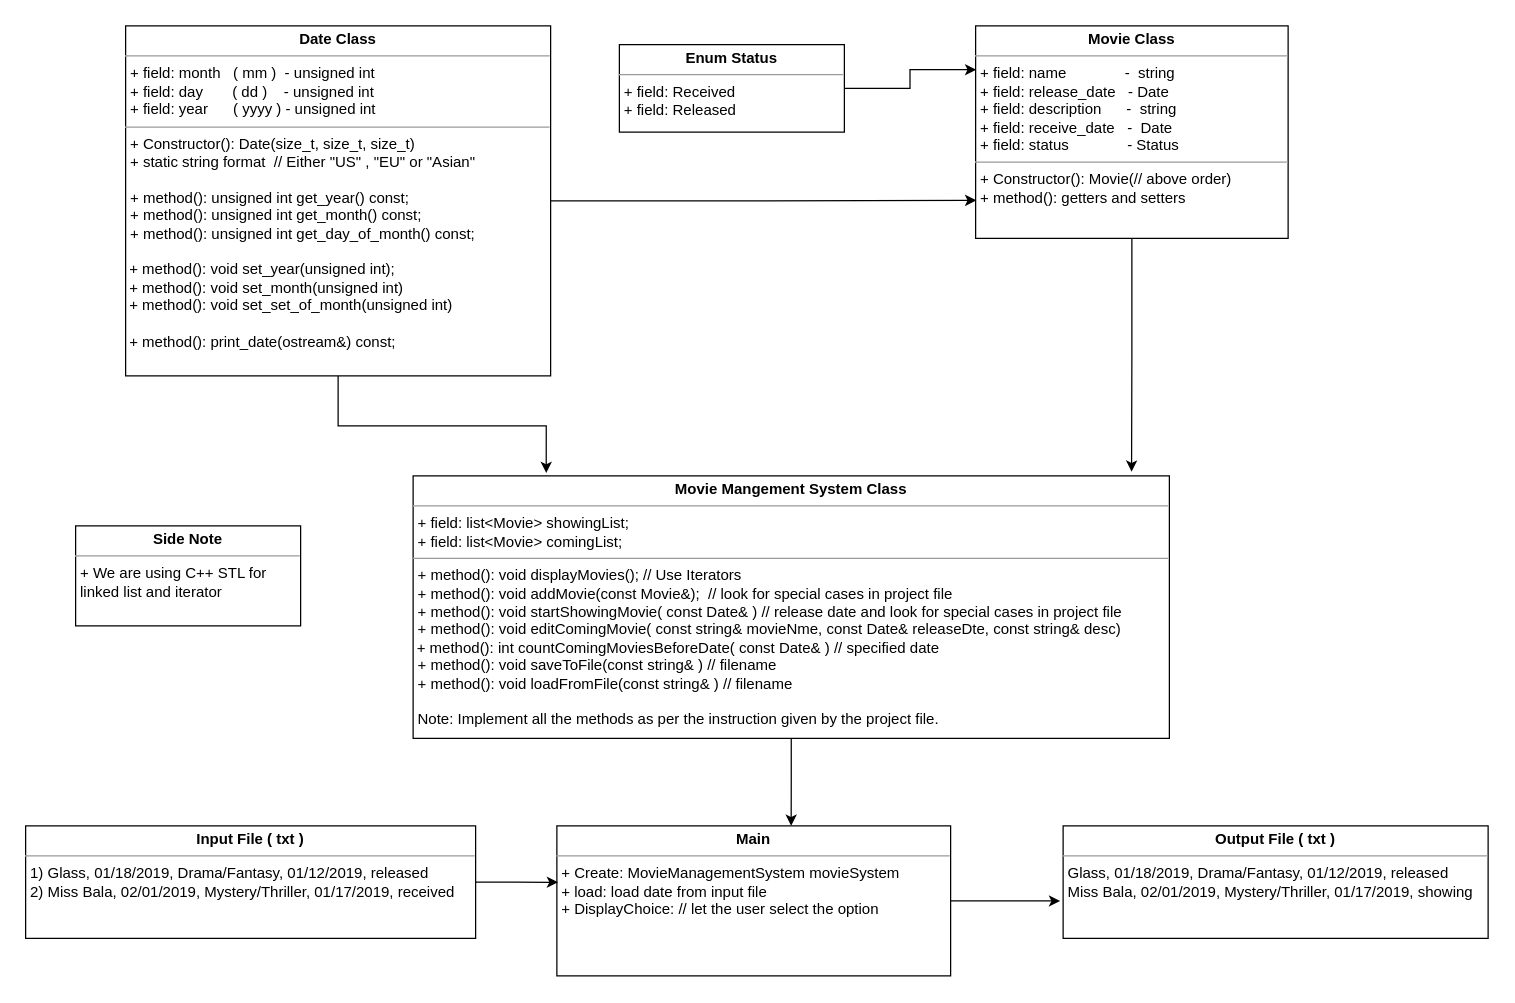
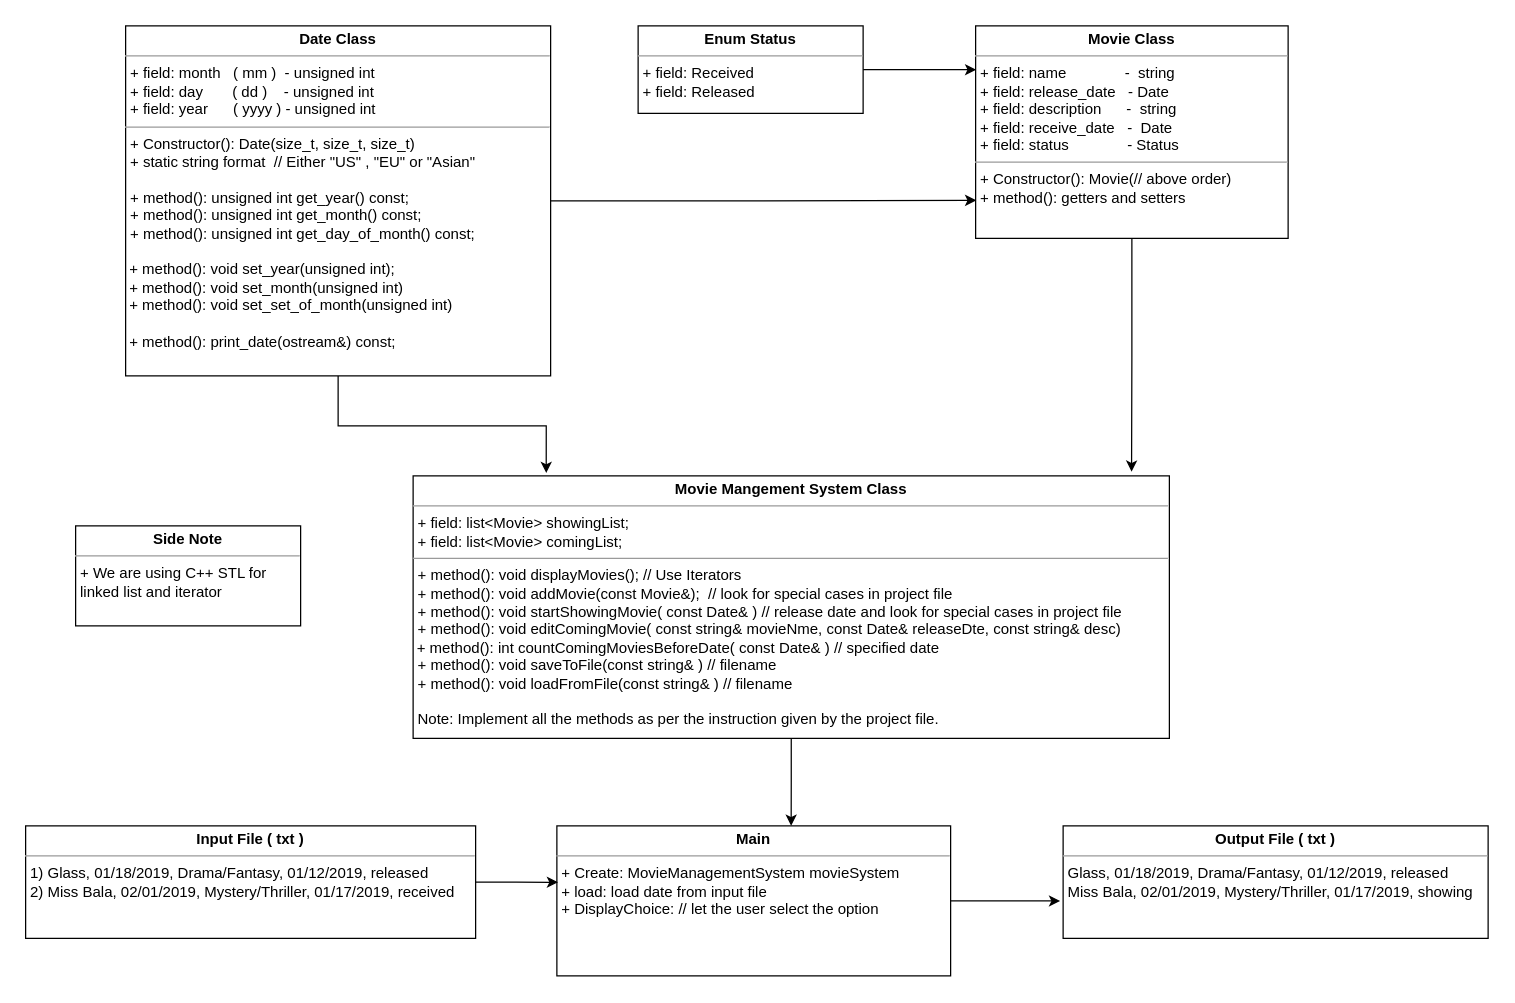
- <mxCell id="3" value="&lt;p style=&quot;margin:0px;margin-top:4px;text-align:center;&quot;&gt;&lt;b&gt;Enum Status&lt;/b&gt;&lt;/p&gt;&lt;hr size=&quot;1&quot;&gt;&lt;p style=&quot;margin:0px;margin-left:4px;&quot;&gt;+ field: Received&lt;/p&gt;&lt;p style=&quot;margin:0px;margin-left:4px;&quot;&gt;+ field: Released&lt;br&gt;&lt;/p&gt;&lt;p style=&quot;margin:0px;margin-left:4px;&quot;&gt;&lt;br&gt;&lt;/p&gt;" style="verticalAlign=top;align=left;overflow=fill;html=1;whiteSpace=wrap;" parent="1" vertex="1"><mxGeometry x="495" y="35" width="180" height="70" as="geometry" /></mxCell>
+ <mxCell id="3" value="&lt;p style=&quot;margin:0px;margin-top:4px;text-align:center;&quot;&gt;&lt;b&gt;Enum Status&lt;/b&gt;&lt;/p&gt;&lt;hr size=&quot;1&quot;&gt;&lt;p style=&quot;margin:0px;margin-left:4px;&quot;&gt;+ field: Received&lt;/p&gt;&lt;p style=&quot;margin:0px;margin-left:4px;&quot;&gt;+ field: Released&lt;br&gt;&lt;/p&gt;&lt;p style=&quot;margin:0px;margin-left:4px;&quot;&gt;&lt;br&gt;&lt;/p&gt;" style="verticalAlign=top;align=left;overflow=fill;html=1;whiteSpace=wrap;" parent="1" vertex="1"><mxGeometry x="510" y="20" width="180" height="70" as="geometry" /></mxCell>
